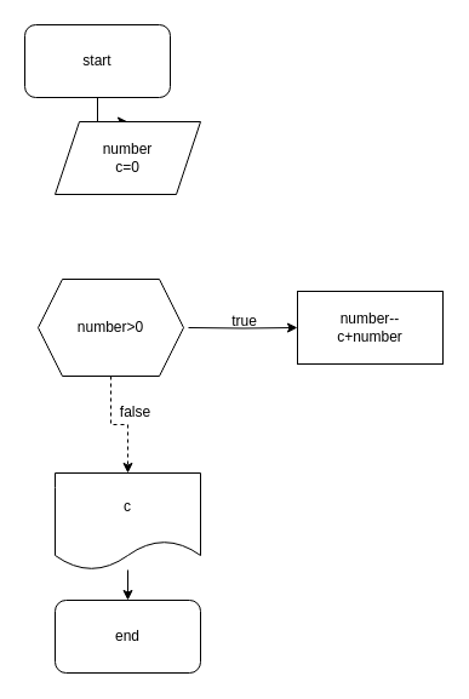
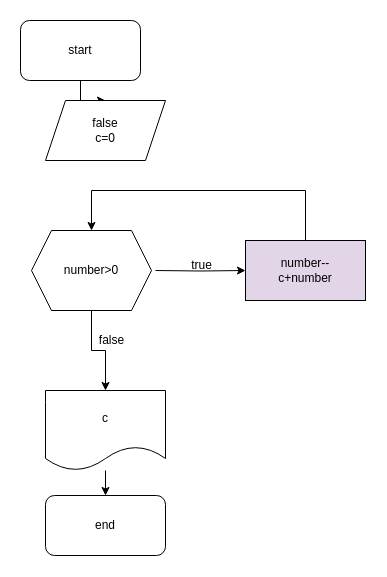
- <mxCell id="4" value="number&lt;br&gt;c=0" style="shape=parallelogram;perimeter=parallelogramPerimeter;whiteSpace=wrap;html=1;fixedSize=1;" vertex="1" parent="1"><mxGeometry x="45" y="100" width="120" height="60" as="geometry" /></mxCell>
+ <mxCell id="4" value="false&lt;br&gt;c=0" style="shape=parallelogram;perimeter=parallelogramPerimeter;whiteSpace=wrap;html=1;fixedSize=1;" vertex="1" parent="1"><mxGeometry x="45" y="100" width="120" height="60" as="geometry" /></mxCell>
+ <mxCell id="6" style="edgeStyle=orthogonalEdgeStyle;rounded=0;orthogonalLoop=1;jettySize=auto;html=1;" edge="1" parent="1" source="7" target="13"><mxGeometry relative="1" as="geometry"><mxPoint x="101" y="220" as="targetPoint" /><Array as="points"><mxPoint x="305" y="190" /><mxPoint x="91" y="190" /></Array></mxGeometry></mxCell>
- <mxCell id="7" value="number--&lt;br&gt;c+number" style="whiteSpace=wrap;html=1;" vertex="1" parent="1"><mxGeometry x="245" y="240" width="120" height="60" as="geometry" /></mxCell>
+ <mxCell id="7" value="number--&lt;br&gt;c+number" style="whiteSpace=wrap;html=1;fillColor=#e1d5e7;" vertex="1" parent="1"><mxGeometry x="245" y="240" width="120" height="60" as="geometry" /></mxCell>
- <mxCell id="12" value="" style="edgeStyle=orthogonalEdgeStyle;rounded=0;orthogonalLoop=1;jettySize=auto;html=1;dashed=1;" edge="1" parent="1" source="13" target="9"><mxGeometry relative="1" as="geometry" /></mxCell>
+ <mxCell id="12" value="" style="edgeStyle=orthogonalEdgeStyle;rounded=0;orthogonalLoop=1;jettySize=auto;html=1;" edge="1" parent="1" source="13" target="9"><mxGeometry relative="1" as="geometry" /></mxCell>
